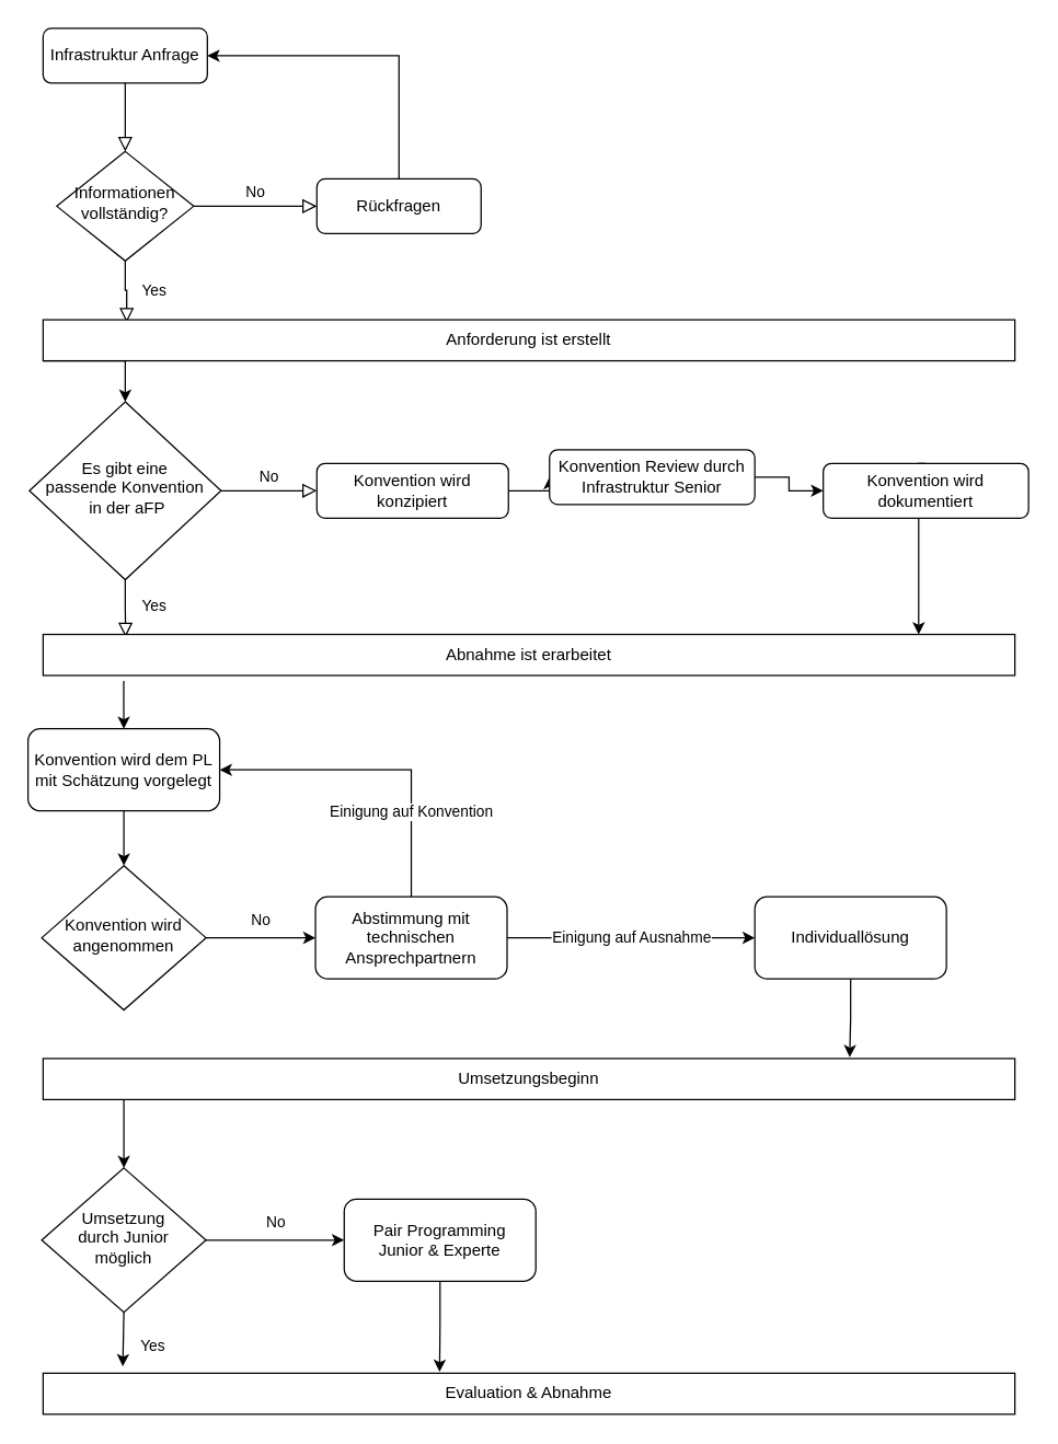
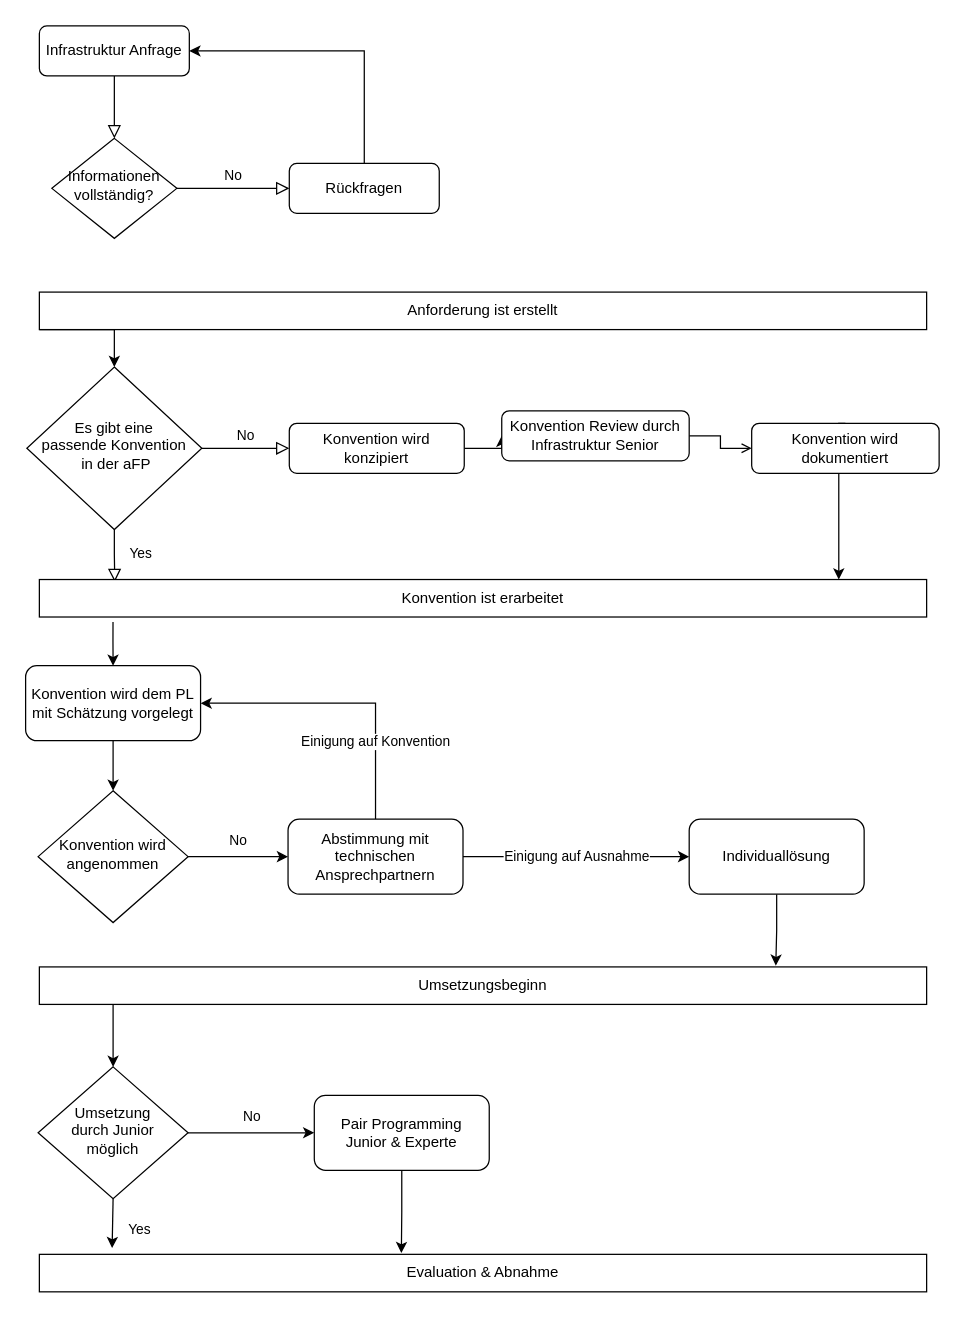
- <mxCell id="4" value="Yes" style="rounded=0;html=1;jettySize=auto;orthogonalLoop=1;fontSize=11;endArrow=block;endFill=0;endSize=8;strokeWidth=1;shadow=0;labelBackgroundColor=none;edgeStyle=orthogonalEdgeStyle;entryX=0.086;entryY=0.067;entryDx=0;entryDy=0;entryPerimeter=0;" parent="1" source="6" target="38" edge="1"><mxGeometry y="20" relative="1" as="geometry"><mxPoint as="offset" /></mxGeometry></mxCell>
- <mxCell id="16" style="edgeStyle=orthogonalEdgeStyle;rounded=0;orthogonalLoop=1;jettySize=auto;html=1;exitX=1;exitY=0.5;exitDx=0;exitDy=0;entryX=0;entryY=0.5;entryDx=0;entryDy=0;" edge="1" parent="1" source="17" target="19"><mxGeometry relative="1" as="geometry" /></mxCell>
+ <mxCell id="16" style="edgeStyle=orthogonalEdgeStyle;rounded=0;orthogonalLoop=1;jettySize=auto;html=1;exitX=1;exitY=0.5;exitDx=0;exitDy=0;entryX=0;entryY=0.5;entryDx=0;entryDy=0;endArrow=open;" edge="1" parent="1" source="17" target="19"><mxGeometry relative="1" as="geometry" /></mxCell>
- <mxCell id="26" value="Abnahme ist erarbeitet" style="rounded=0;whiteSpace=wrap;html=1;" vertex="1" parent="1"><mxGeometry x="31" y="463" width="710" height="30" as="geometry" /></mxCell>
+ <mxCell id="26" value="Konvention ist erarbeitet" style="rounded=0;whiteSpace=wrap;html=1;" vertex="1" parent="1"><mxGeometry x="31" y="463" width="710" height="30" as="geometry" /></mxCell>
